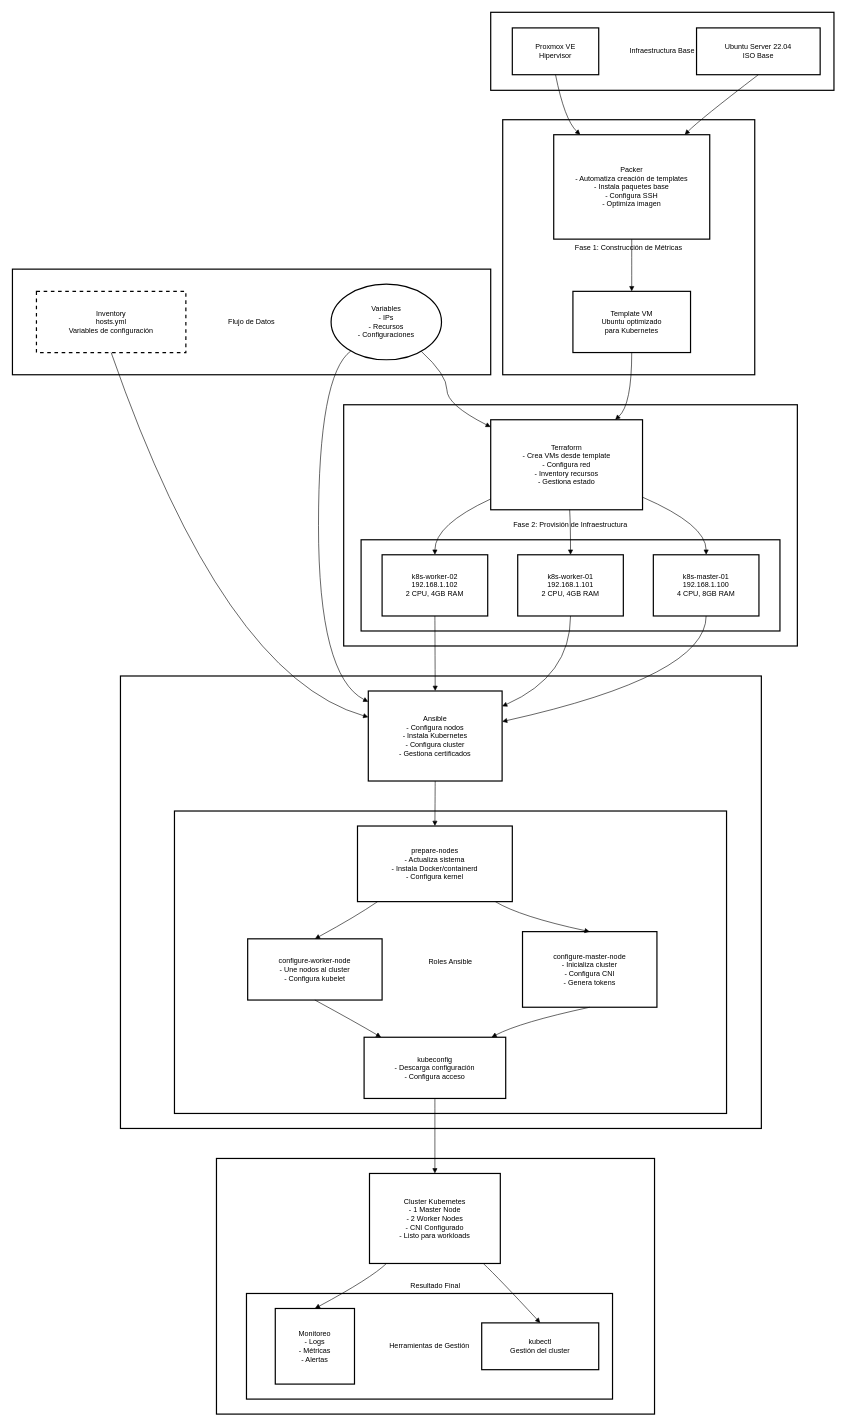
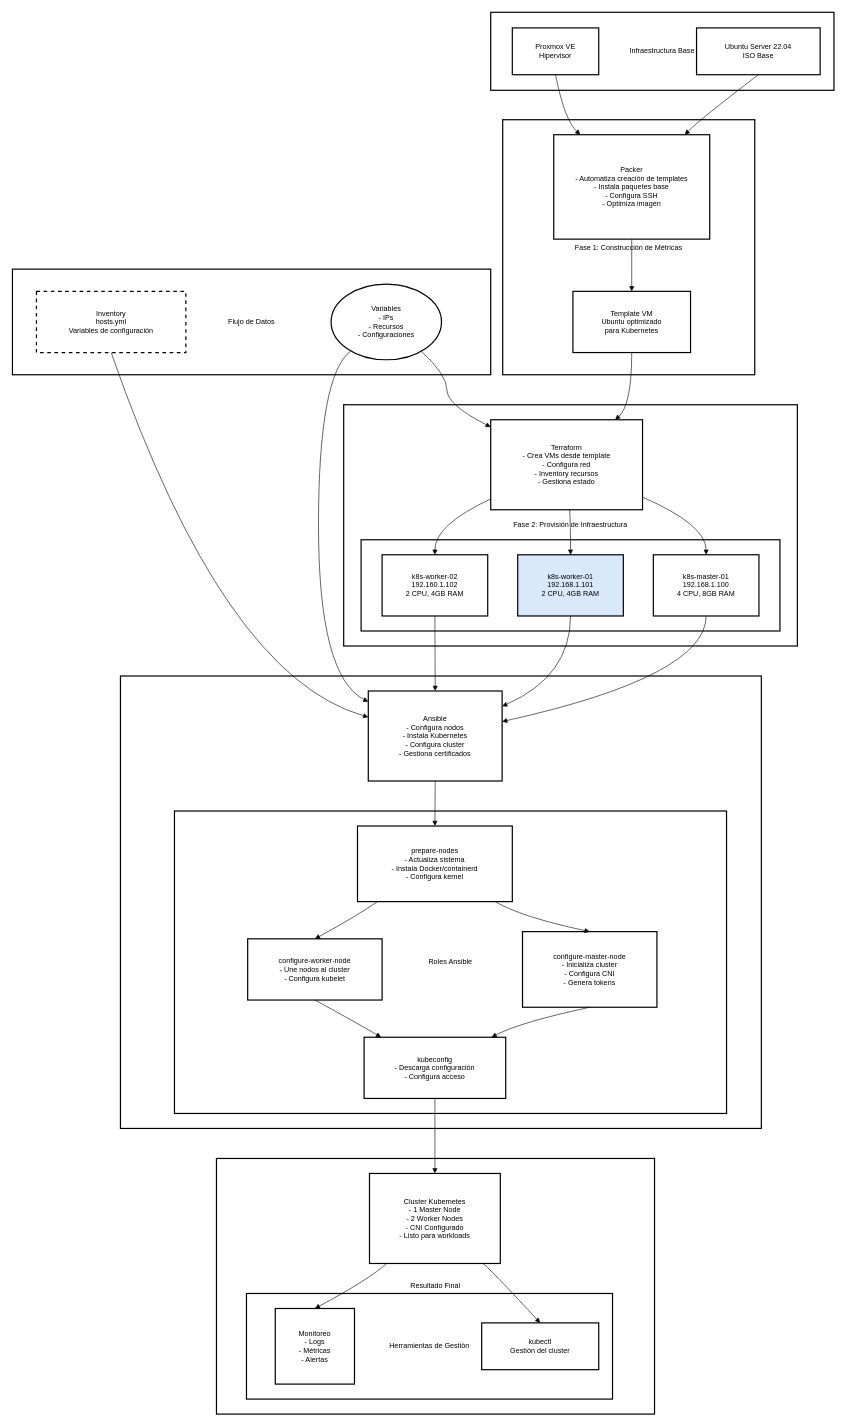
- <mxCell id="18" value="k8s-worker-02&#10;192.168.1.102&#10;2 CPU, 4GB RAM" style="whiteSpace=wrap;strokeWidth=2;" parent="1" vertex="1"><mxGeometry x="636" y="924" width="176" height="102" as="geometry" /></mxCell>
+ <mxCell id="18" value="k8s-worker-02&#10;192.160.1.102&#10;2 CPU, 4GB RAM" style="whiteSpace=wrap;strokeWidth=2;" parent="1" vertex="1"><mxGeometry x="636" y="924" width="176" height="102" as="geometry" /></mxCell>
- <mxCell id="17" value="k8s-worker-01&#10;192.168.1.101&#10;2 CPU, 4GB RAM" style="whiteSpace=wrap;strokeWidth=2;" parent="1" vertex="1"><mxGeometry x="862" y="924" width="176" height="102" as="geometry" /></mxCell>
+ <mxCell id="17" value="k8s-worker-01&#10;192.168.1.101&#10;2 CPU, 4GB RAM" style="whiteSpace=wrap;strokeWidth=2;fillColor=#dae8fc;" parent="1" vertex="1"><mxGeometry x="862" y="924" width="176" height="102" as="geometry" /></mxCell>
